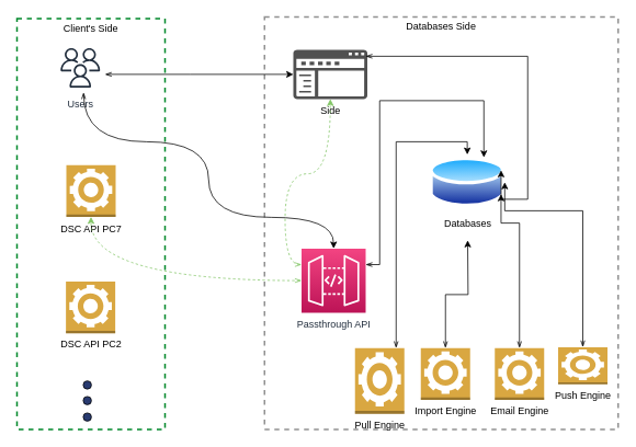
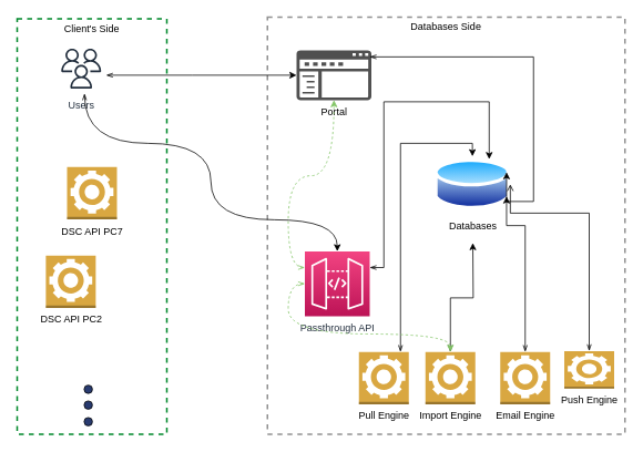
- <mxCell id="5" value="Side" style="pointerEvents=1;shadow=0;dashed=0;html=1;strokeColor=none;labelPosition=center;verticalLabelPosition=bottom;verticalAlign=top;align=center;fillColor=#505050;shape=mxgraph.mscae.intune.company_portal" parent="4" vertex="1"><mxGeometry x="35" y="40" width="90" height="60" as="geometry" /></mxCell>
+ <mxCell id="5" value="Portal" style="pointerEvents=1;shadow=0;dashed=0;html=1;strokeColor=none;labelPosition=center;verticalLabelPosition=bottom;verticalAlign=top;align=center;fillColor=#505050;shape=mxgraph.mscae.intune.company_portal" parent="4" vertex="1"><mxGeometry x="35" y="40" width="90" height="60" as="geometry" /></mxCell>
- <mxCell id="17" style="edgeStyle=orthogonalEdgeStyle;rounded=0;orthogonalLoop=1;jettySize=auto;html=1;exitX=0.5;exitY=0;exitDx=0;exitDy=0;exitPerimeter=0;startArrow=openThin;startFill=0;entryX=1;entryY=0.5;entryDx=0;entryDy=0;" edge="1" parent="4" source="16" target="11"><mxGeometry relative="1" as="geometry"><mxPoint x="370" y="245" as="targetPoint" /><Array as="points"><mxPoint x="387" y="236" /></Array><mxPoint x="392" y="397" as="sourcePoint" /></mxGeometry></mxCell>
+ <mxCell id="17" style="edgeStyle=orthogonalEdgeStyle;rounded=0;orthogonalLoop=1;jettySize=auto;html=1;exitX=0.5;exitY=0;exitDx=0;exitDy=0;exitPerimeter=0;startArrow=openThin;startFill=0;entryX=1;entryY=0.5;entryDx=0;entryDy=0;endArrow=open;" edge="1" parent="4" source="16" target="11"><mxGeometry relative="1" as="geometry"><mxPoint x="370" y="245" as="targetPoint" /><Array as="points"><mxPoint x="387" y="236" /></Array><mxPoint x="392" y="397" as="sourcePoint" /></mxGeometry></mxCell>
- <mxCell id="20" style="edgeStyle=orthogonalEdgeStyle;curved=1;rounded=0;orthogonalLoop=1;jettySize=auto;html=1;startArrow=openThin;startFill=0;strokeColor=#82c566;dashed=1;labelBackgroundColor=none;labelBorderColor=default;exitX=0;exitY=0.5;exitDx=0;exitDy=0;exitPerimeter=0;" parent="1" source="6" target="19" edge="1"><mxGeometry relative="1" as="geometry"><mxPoint x="561" y="550" as="targetPoint" /><mxPoint x="610" y="268" as="sourcePoint" /></mxGeometry></mxCell>
+ <mxCell id="20" style="edgeStyle=orthogonalEdgeStyle;curved=1;rounded=0;orthogonalLoop=1;jettySize=auto;html=1;startArrow=openThin;startFill=0;strokeColor=#82c566;dashed=1;labelBackgroundColor=none;labelBorderColor=default;exitX=0;exitY=0.5;exitDx=0;exitDy=0;exitPerimeter=0;" parent="1" source="6" target="7" edge="1"><mxGeometry relative="1" as="geometry"><mxPoint x="561" y="550" as="targetPoint" /><mxPoint x="610" y="268" as="sourcePoint" /></mxGeometry></mxCell>
- <mxCell id="24" value="DSC API PC2" style="outlineConnect=0;dashed=0;verticalLabelPosition=bottom;verticalAlign=top;align=center;html=1;shape=mxgraph.aws3.worker;fillColor=#D9A741;gradientColor=none;" vertex="1" parent="1"><mxGeometry x="79.5" y="342" width="60" height="63" as="geometry" /></mxCell>
+ <mxCell id="24" value="DSC API PC2" style="outlineConnect=0;dashed=0;verticalLabelPosition=bottom;verticalAlign=top;align=center;html=1;shape=mxgraph.aws3.worker;fillColor=#D9A741;gradientColor=none;" vertex="1" parent="1"><mxGeometry x="54.5" y="307" width="60" height="63" as="geometry" /></mxCell>
- <mxCell id="12" value="Pull Engine" style="outlineConnect=0;dashed=0;verticalLabelPosition=bottom;verticalAlign=top;align=center;html=1;shape=mxgraph.aws3.worker;fillColor=#D9A741;gradientColor=none;labelBackgroundColor=none;fontColor=#000000;" parent="4" vertex="1"><mxGeometry x="110" y="403" width="60" height="80" as="geometry" /></mxCell>
+ <mxCell id="12" value="Pull Engine" style="outlineConnect=0;dashed=0;verticalLabelPosition=bottom;verticalAlign=top;align=center;html=1;shape=mxgraph.aws3.worker;fillColor=#D9A741;gradientColor=none;labelBackgroundColor=none;fontColor=#000000;" parent="4" vertex="1"><mxGeometry x="110" y="403" width="60" height="63" as="geometry" /></mxCell>
